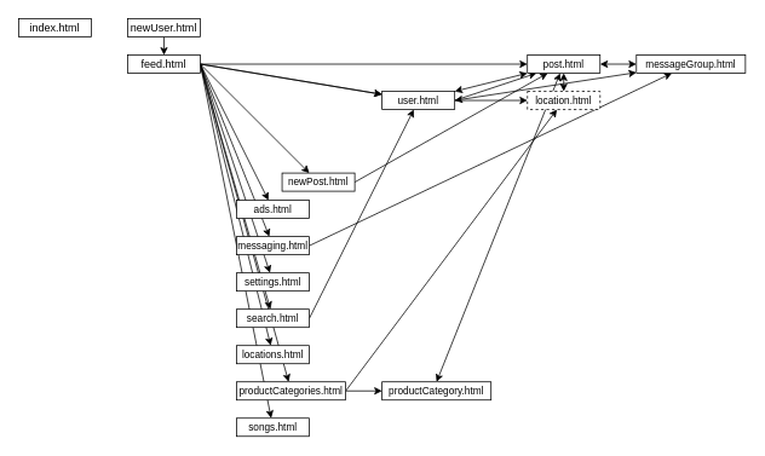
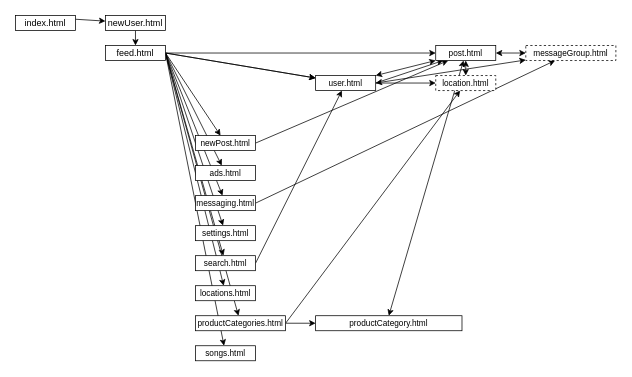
+ <mxCell id="2" style="rounded=0;orthogonalLoop=1;jettySize=auto;html=1;exitX=1;exitY=0.25;exitDx=0;exitDy=0;startArrow=none;startFill=0;" edge="1" parent="1" source="3" target="17"><mxGeometry relative="1" as="geometry" /></mxCell>
- <mxCell id="32" value="messageGroup.html" style="rounded=0;whiteSpace=wrap;html=1;fontFamily=Helvetica;fontSize=11;fontColor=default;" vertex="1" parent="1"><mxGeometry x="700" y="60" width="120" height="20" as="geometry" /></mxCell>
+ <mxCell id="32" value="messageGroup.html" style="rounded=0;whiteSpace=wrap;html=1;fontFamily=Helvetica;fontSize=11;fontColor=default;dashed=1;" vertex="1" parent="1"><mxGeometry x="700" y="60" width="120" height="20" as="geometry" /></mxCell>
- <mxCell id="21" value="newPost.html" style="rounded=0;whiteSpace=wrap;html=1;fontFamily=Helvetica;fontSize=11;fontColor=default;" vertex="1" parent="1"><mxGeometry x="310" y="190" width="80" height="20" as="geometry" /></mxCell>
+ <mxCell id="21" value="newPost.html" style="rounded=0;whiteSpace=wrap;html=1;fontFamily=Helvetica;fontSize=11;fontColor=default;" vertex="1" parent="1"><mxGeometry x="260" y="180" width="80" height="20" as="geometry" /></mxCell>
- <mxCell id="42" value="productCategory.html" style="rounded=0;whiteSpace=wrap;html=1;fontFamily=Helvetica;fontSize=11;fontColor=default;" vertex="1" parent="1"><mxGeometry x="420" y="420" width="120" height="20" as="geometry" /></mxCell>
+ <mxCell id="42" value="productCategory.html" style="rounded=0;whiteSpace=wrap;html=1;fontFamily=Helvetica;fontSize=11;fontColor=default;" vertex="1" parent="1"><mxGeometry x="420" y="420" width="195" height="20" as="geometry" /></mxCell>
